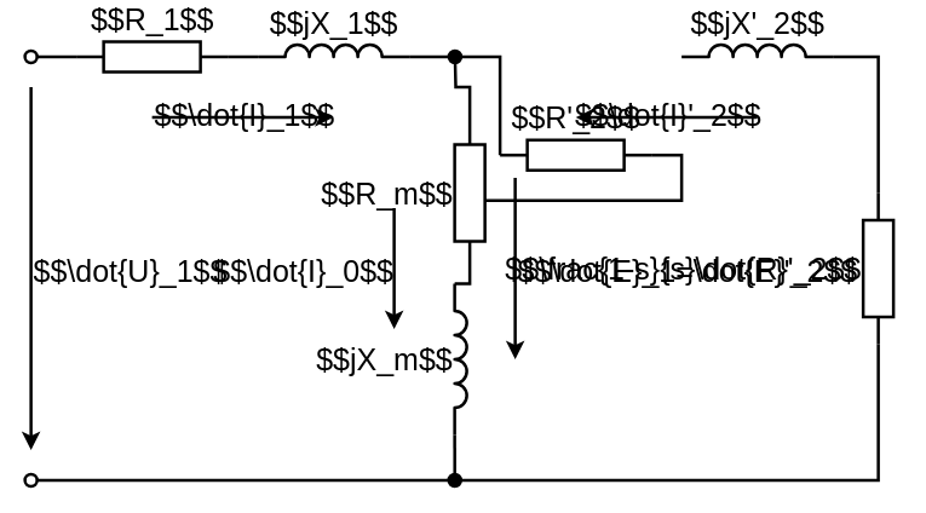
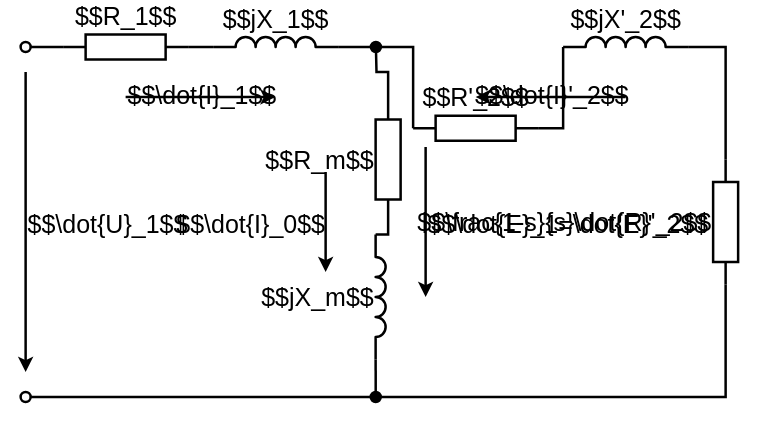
- <mxCell id="7" style="edgeStyle=orthogonalEdgeStyle;rounded=0;orthogonalLoop=1;jettySize=auto;html=1;exitX=1;exitY=0.5;exitDx=0;exitDy=0;exitPerimeter=0;endArrow=none;endFill=0;strokeWidth=2;" parent="1" source="5" target="10" edge="1"><mxGeometry relative="1" as="geometry" /></mxCell>
+ <mxCell id="7" style="edgeStyle=orthogonalEdgeStyle;rounded=0;orthogonalLoop=1;jettySize=auto;html=1;exitX=1;exitY=0.5;exitDx=0;exitDy=0;exitPerimeter=0;entryX=0;entryY=1;entryDx=0;entryDy=0;entryPerimeter=0;endArrow=none;endFill=0;strokeWidth=2;" parent="1" source="5" target="6" edge="1"><mxGeometry relative="1" as="geometry" /></mxCell>
